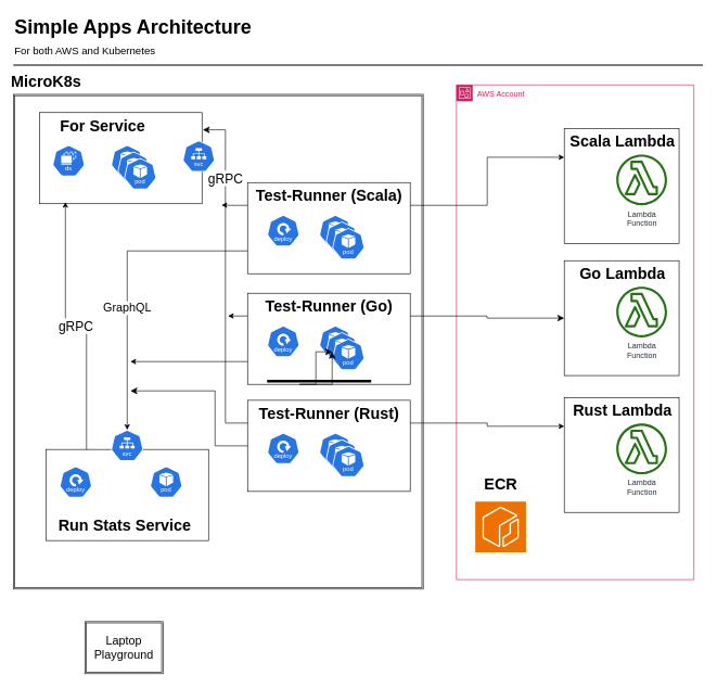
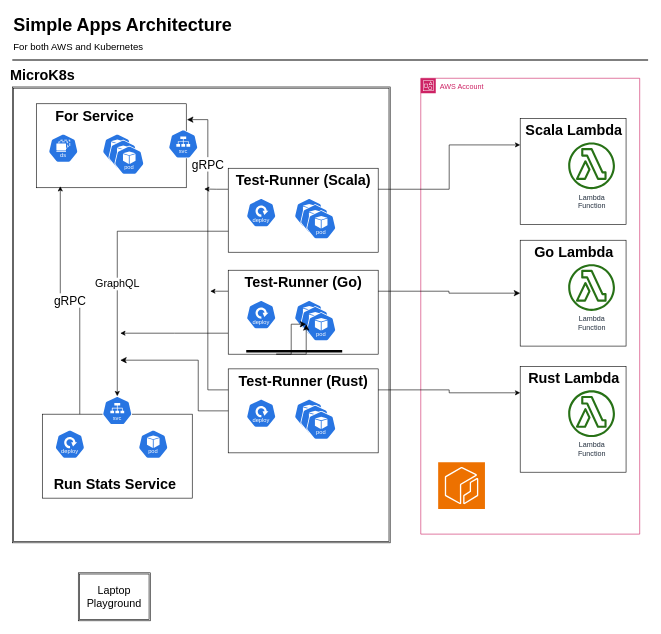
- <mxCell id="20" value="ECR" style="text;strokeColor=none;fillColor=none;html=1;fontSize=24;fontStyle=1;verticalAlign=middle;align=center;" parent="6" vertex="1"><mxGeometry x="18" y="594" width="100" height="40" as="geometry" /></mxCell>
